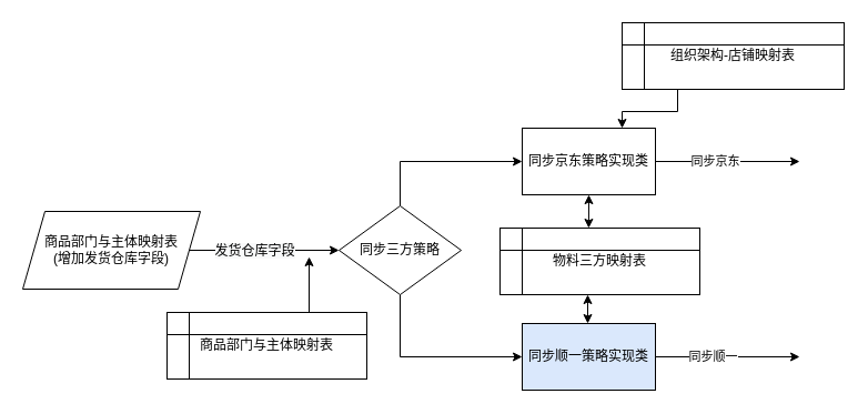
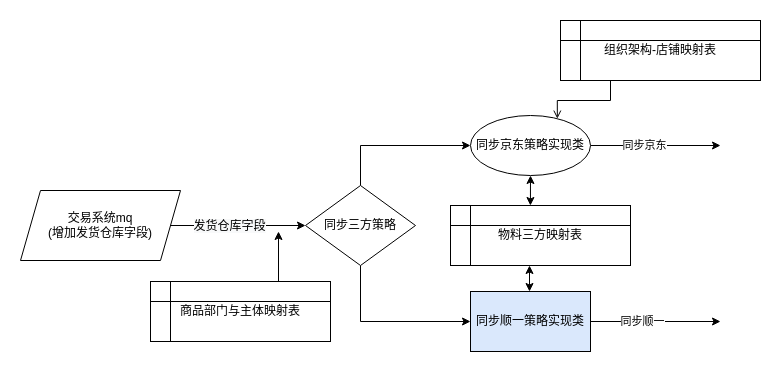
- <mxCell id="14" style="edgeStyle=orthogonalEdgeStyle;rounded=0;orthogonalLoop=1;jettySize=auto;html=1;exitX=0.25;exitY=1;exitDx=0;exitDy=0;entryX=0.75;entryY=0;entryDx=0;entryDy=0;" parent="1" source="15" target="10" edge="1"><mxGeometry relative="1" as="geometry" /></mxCell>
+ <mxCell id="14" style="edgeStyle=orthogonalEdgeStyle;rounded=0;orthogonalLoop=1;jettySize=auto;html=1;exitX=0.25;exitY=1;exitDx=0;exitDy=0;entryX=0.75;entryY=0;entryDx=0;entryDy=0;endArrow=open;" parent="1" source="15" target="10" edge="1"><mxGeometry relative="1" as="geometry" /></mxCell>
- <mxCell id="10" value="同步京东策略实现类" style="rounded=0;whiteSpace=wrap;html=1;" parent="1" vertex="1"><mxGeometry x="470" y="115" width="120" height="60" as="geometry" /></mxCell>
+ <mxCell id="10" value="同步京东策略实现类" style="ellipse;whiteSpace=wrap;html=1;" parent="1" vertex="1"><mxGeometry x="470" y="115" width="120" height="60" as="geometry" /></mxCell>
- <mxCell id="4" value="商品部门与主体映射表&lt;br&gt;(增加发货仓库字段)" style="shape=parallelogram;perimeter=parallelogramPerimeter;whiteSpace=wrap;html=1;fixedSize=1;" parent="1" vertex="1"><mxGeometry x="20" y="190" width="160" height="70" as="geometry" /></mxCell>
+ <mxCell id="4" value="交易系统mq&lt;br&gt;(增加发货仓库字段)" style="shape=parallelogram;perimeter=parallelogramPerimeter;whiteSpace=wrap;html=1;fixedSize=1;" parent="1" vertex="1"><mxGeometry x="20" y="190" width="160" height="70" as="geometry" /></mxCell>
